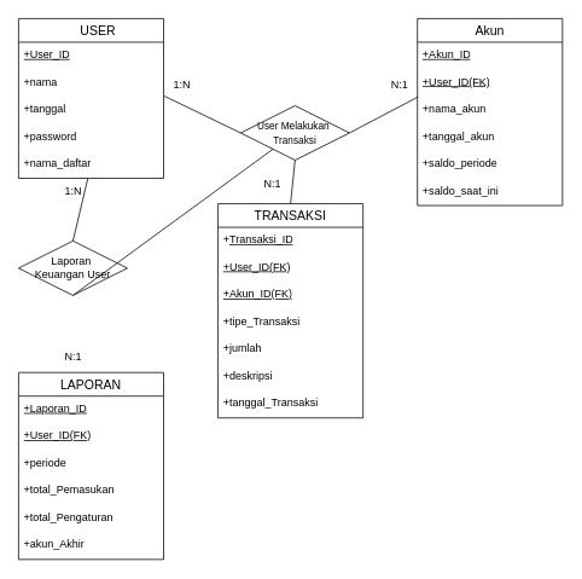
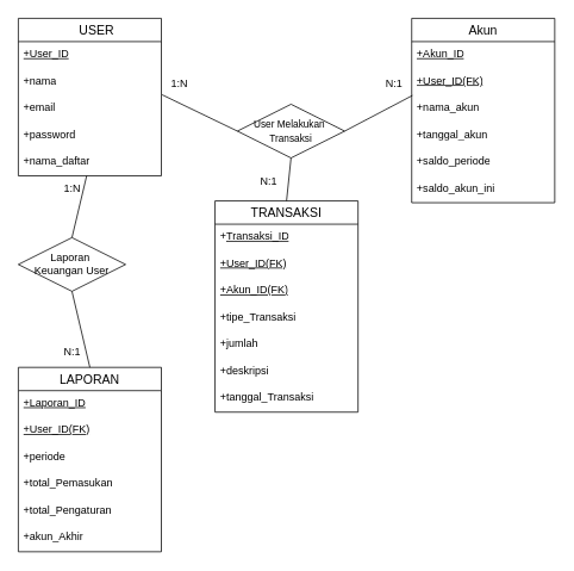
- <mxCell id="5" value="+tanggal" style="text;strokeColor=none;fillColor=none;spacingLeft=4;spacingRight=4;overflow=hidden;rotatable=0;points=[[0,0.5],[1,0.5]];portConstraint=eastwest;fontSize=12;whiteSpace=wrap;html=1;" vertex="1" parent="2"><mxGeometry y="86" width="160" height="30" as="geometry" /></mxCell>
+ <mxCell id="5" value="+email" style="text;strokeColor=none;fillColor=none;spacingLeft=4;spacingRight=4;overflow=hidden;rotatable=0;points=[[0,0.5],[1,0.5]];portConstraint=eastwest;fontSize=12;whiteSpace=wrap;html=1;" vertex="1" parent="2"><mxGeometry y="86" width="160" height="30" as="geometry" /></mxCell>
- <mxCell id="14" value="+saldo_saat_ini" style="text;strokeColor=none;fillColor=none;spacingLeft=4;spacingRight=4;overflow=hidden;rotatable=0;points=[[0,0.5],[1,0.5]];portConstraint=eastwest;fontSize=12;whiteSpace=wrap;html=1;" vertex="1" parent="8"><mxGeometry y="176" width="160" height="30" as="geometry" /></mxCell>
+ <mxCell id="14" value="+saldo_akun_ini" style="text;strokeColor=none;fillColor=none;spacingLeft=4;spacingRight=4;overflow=hidden;rotatable=0;points=[[0,0.5],[1,0.5]];portConstraint=eastwest;fontSize=12;whiteSpace=wrap;html=1;" vertex="1" parent="8"><mxGeometry y="176" width="160" height="30" as="geometry" /></mxCell>
- <mxCell id="36" value="" style="endArrow=none;html=1;rounded=0;exitX=0.5;exitY=1;exitDx=0;exitDy=0;endFill=0;" edge="1" parent="1" source="34" target="30"><mxGeometry width="50" height="50" relative="1" as="geometry"><mxPoint x="90" y="380" as="sourcePoint" /><mxPoint x="90" y="468" as="targetPoint" /></mxGeometry></mxCell>
+ <mxCell id="36" value="" style="endArrow=none;html=1;rounded=0;entryX=0.5;entryY=0;entryDx=0;entryDy=0;exitX=0.5;exitY=1;exitDx=0;exitDy=0;endFill=0;" edge="1" parent="1" source="34" target="23"><mxGeometry width="50" height="50" relative="1" as="geometry"><mxPoint x="90" y="380" as="sourcePoint" /><mxPoint x="90" y="468" as="targetPoint" /></mxGeometry></mxCell>
